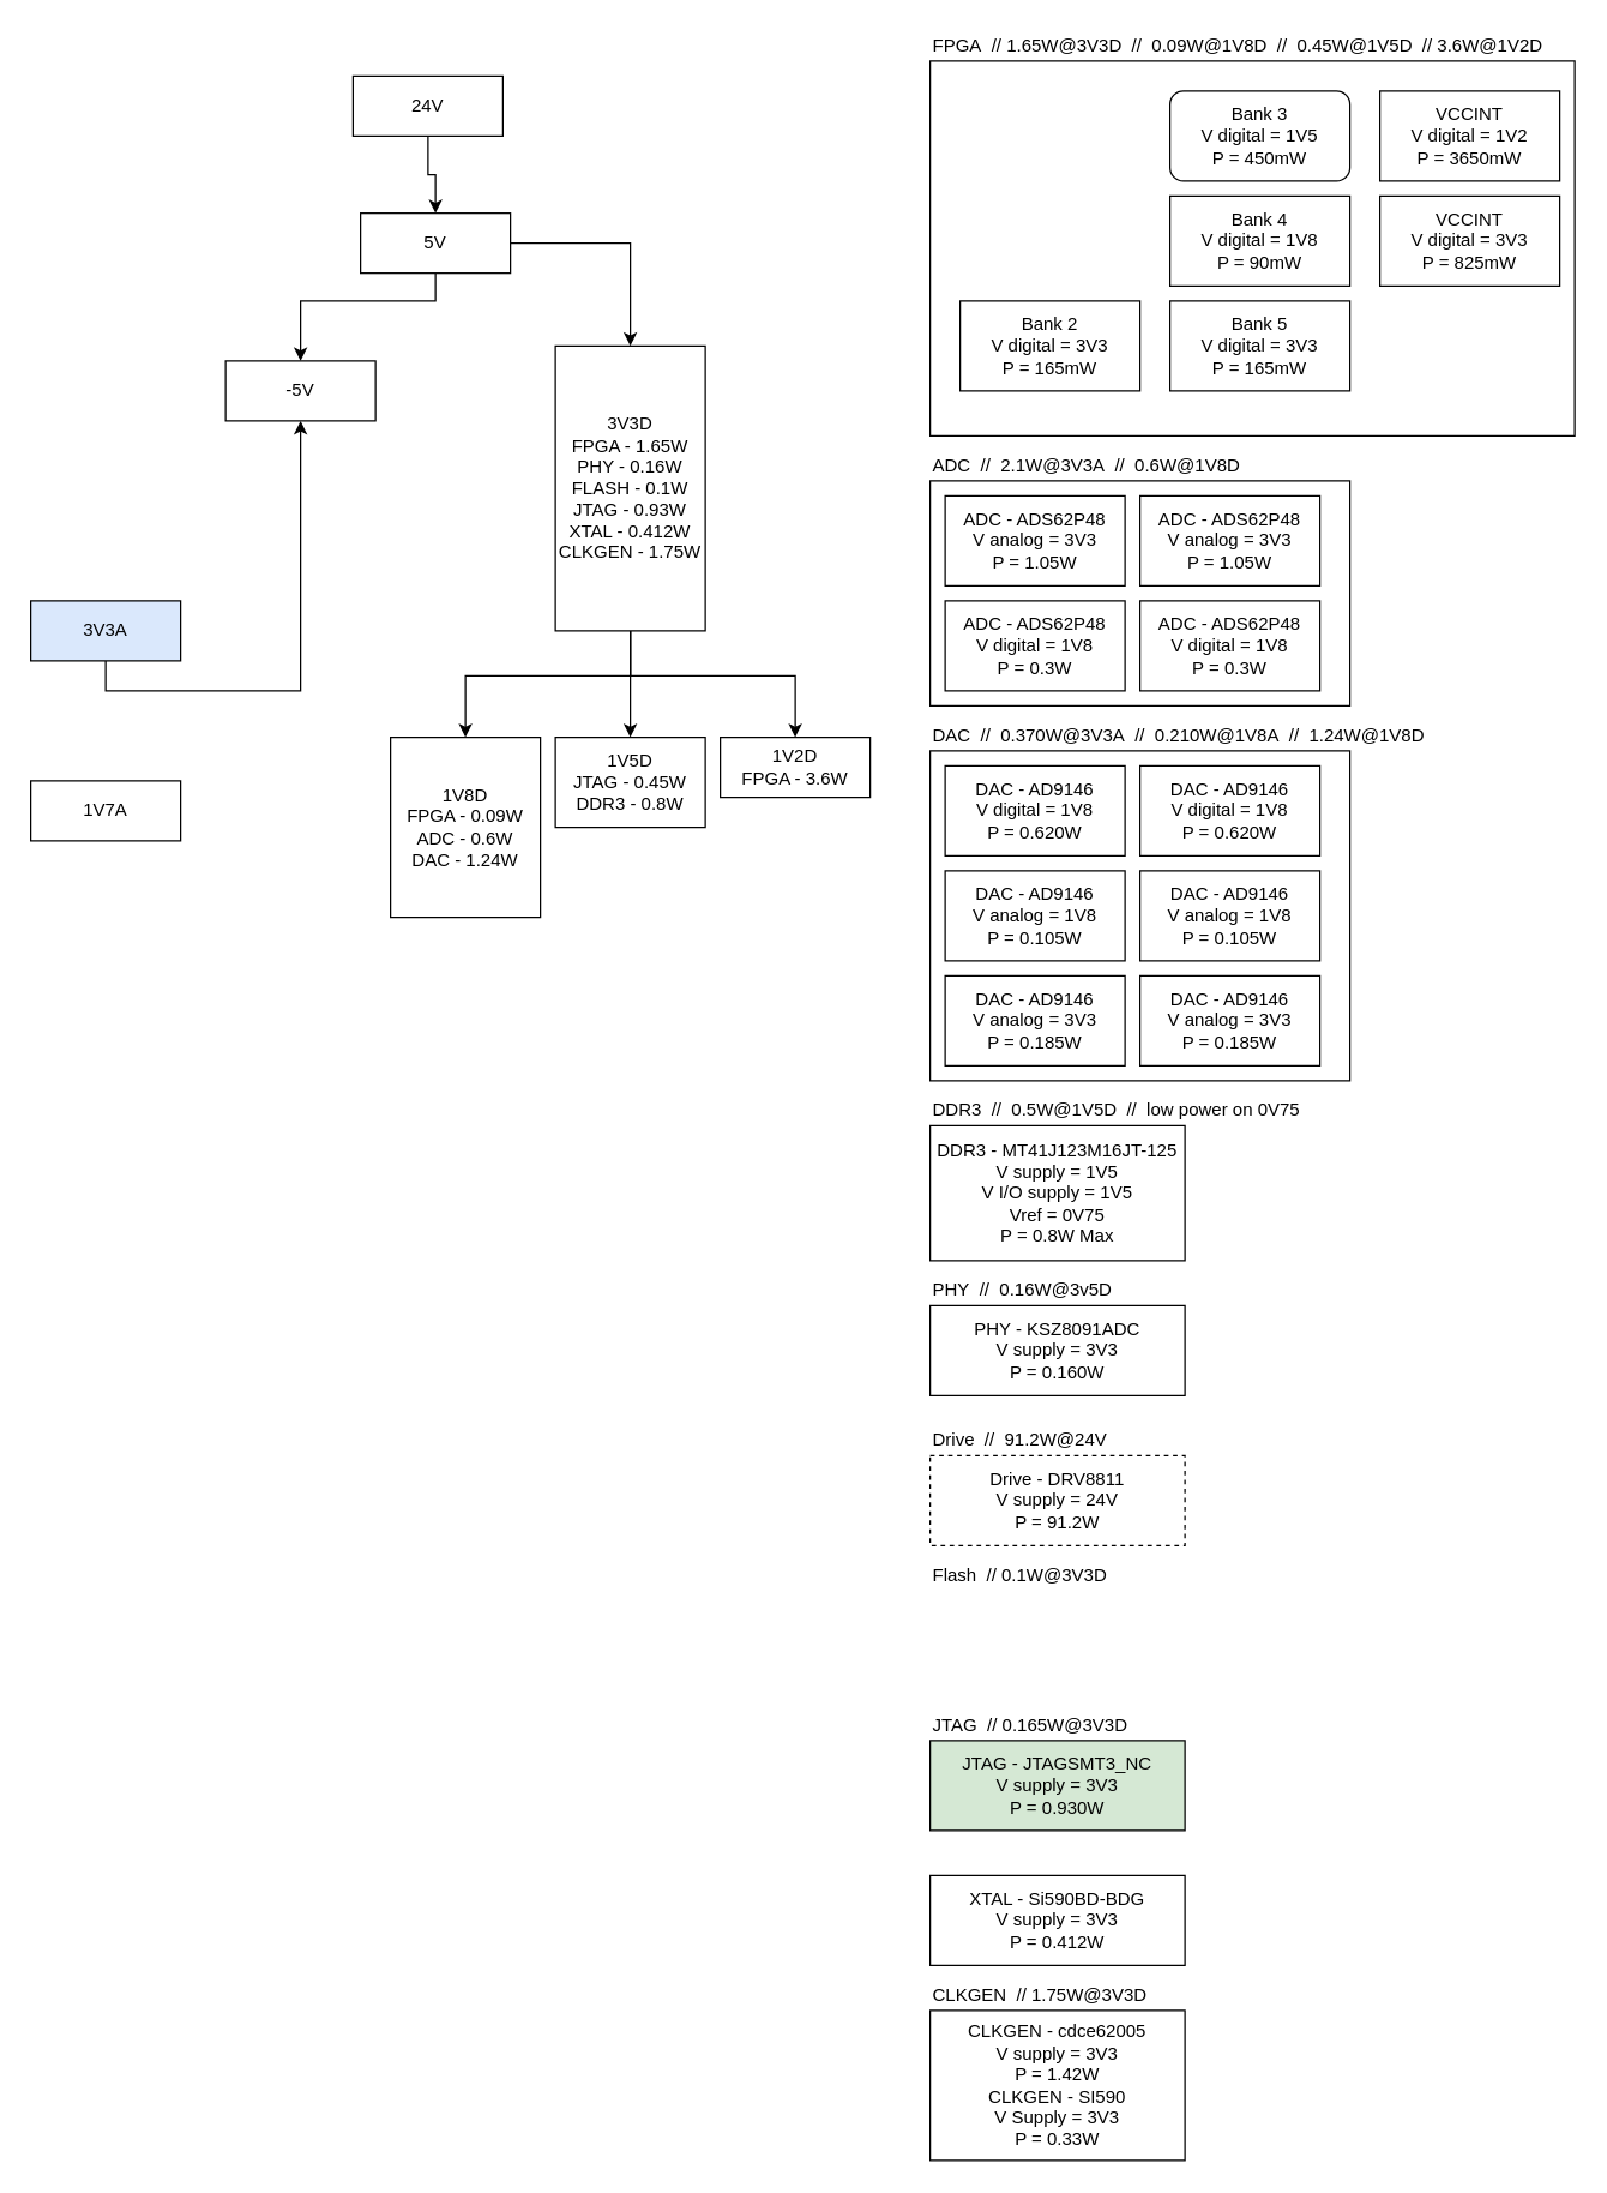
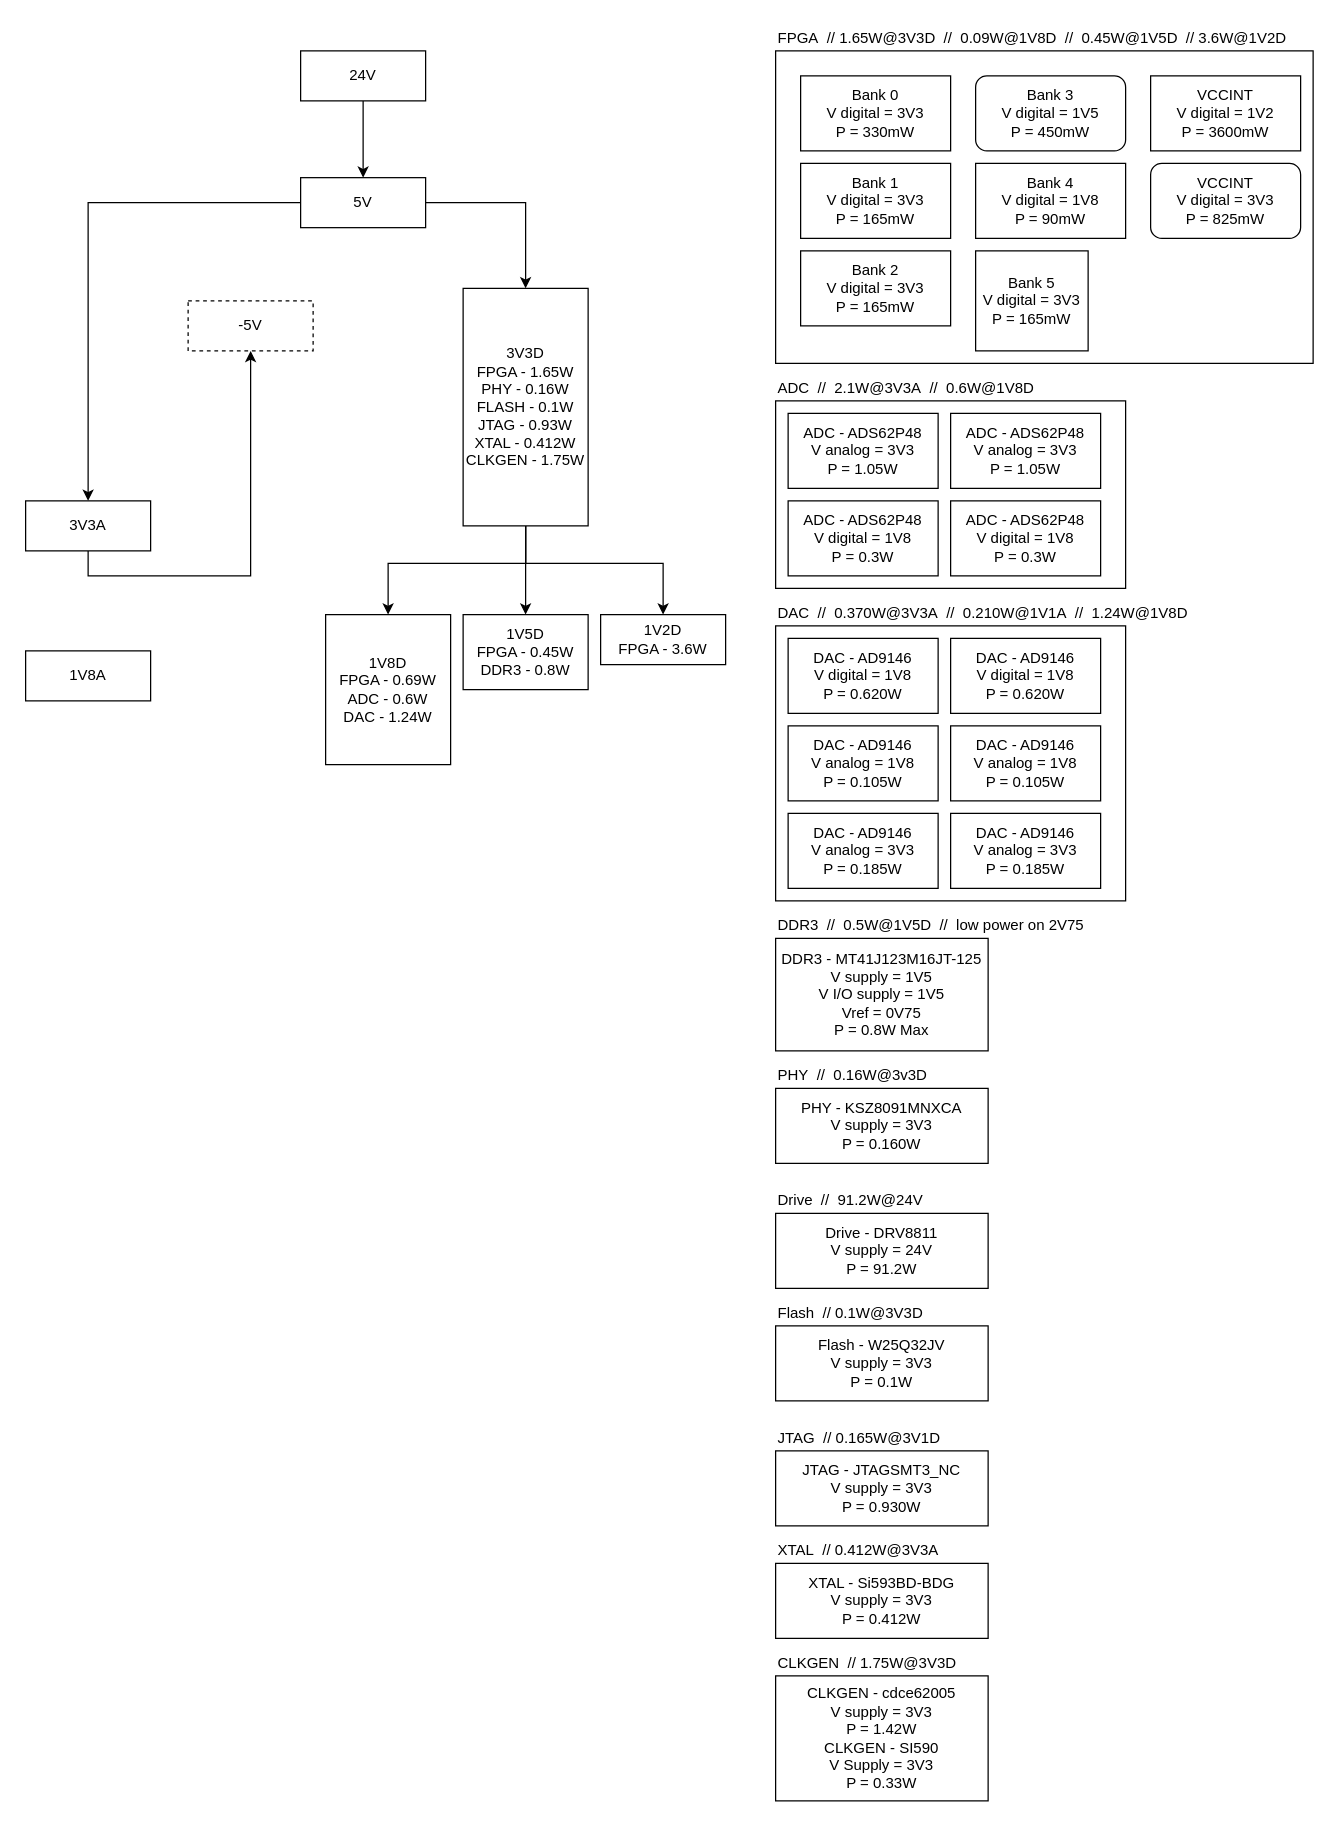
- <mxCell id="43" value="24V" style="rounded=0;whiteSpace=wrap;html=1;align=center;" parent="1" vertex="1"><mxGeometry x="235" y="50" width="100" height="40" as="geometry" /></mxCell>
+ <mxCell id="43" value="24V" style="rounded=0;whiteSpace=wrap;html=1;align=center;" parent="1" vertex="1"><mxGeometry x="240" y="40" width="100" height="40" as="geometry" /></mxCell>
+ <mxCell id="3" value="Bank 0&lt;br&gt;V digital = 3V3&lt;br&gt;P = 330mW" style="rounded=0;whiteSpace=wrap;html=1;" parent="2" vertex="1"><mxGeometry x="20" y="20" width="120" height="60" as="geometry" /></mxCell>
- <mxCell id="9" value="VCCINT&lt;br&gt;V digital = 1V2&lt;br&gt;P = 3650mW" style="rounded=0;whiteSpace=wrap;html=1;" parent="2" vertex="1"><mxGeometry x="300" y="20" width="120" height="60" as="geometry" /></mxCell>
+ <mxCell id="9" value="VCCINT&lt;br&gt;V digital = 1V2&lt;br&gt;P = 3600mW" style="rounded=0;whiteSpace=wrap;html=1;" parent="2" vertex="1"><mxGeometry x="300" y="20" width="120" height="60" as="geometry" /></mxCell>
+ <mxCell id="4" value="Bank 1&lt;br&gt;V digital = 3V3&lt;br&gt;P = 165mW" style="rounded=0;whiteSpace=wrap;html=1;" parent="2" vertex="1"><mxGeometry x="20" y="90" width="120" height="60" as="geometry" /></mxCell>
- <mxCell id="10" value="VCCINT&lt;br&gt;V digital = 3V3&lt;br&gt;P = 825mW" style="rounded=0;whiteSpace=wrap;html=1;" parent="2" vertex="1"><mxGeometry x="300" y="90" width="120" height="60" as="geometry" /></mxCell>
+ <mxCell id="10" value="VCCINT&lt;br&gt;V digital = 3V3&lt;br&gt;P = 825mW" style="whiteSpace=wrap;html=1;rounded=1;" parent="2" vertex="1"><mxGeometry x="300" y="90" width="120" height="60" as="geometry" /></mxCell>
+ <mxCell id="45" style="edgeStyle=orthogonalEdgeStyle;rounded=0;orthogonalLoop=1;jettySize=auto;html=1;exitX=0;exitY=0.5;exitDx=0;exitDy=0;entryX=0.5;entryY=0;entryDx=0;entryDy=0;" parent="1" source="47" target="49" edge="1"><mxGeometry relative="1" as="geometry" /></mxCell>
- <mxCell id="46" style="edgeStyle=orthogonalEdgeStyle;rounded=0;orthogonalLoop=1;jettySize=auto;html=1;exitX=0.5;exitY=1;exitDx=0;exitDy=0;entryX=0.5;entryY=0;entryDx=0;entryDy=0;" parent="1" source="47" target="58" edge="1"><mxGeometry relative="1" as="geometry"><Array as="points"><mxPoint x="290" y="200" /><mxPoint x="200" y="200" /></Array></mxGeometry></mxCell>
- <mxCell id="8" value="Bank 5&lt;br&gt;V digital = 3V3&lt;br&gt;P = 165mW" style="rounded=0;whiteSpace=wrap;html=1;" parent="2" vertex="1"><mxGeometry x="160" y="160" width="120" height="60" as="geometry" /></mxCell>
+ <mxCell id="8" value="Bank 5&lt;br&gt;V digital = 3V3&lt;br&gt;P = 165mW" style="rounded=0;whiteSpace=wrap;html=1;" parent="2" vertex="1"><mxGeometry x="160" y="160" width="90" height="80" as="geometry" /></mxCell>
- <mxCell id="58" value="-5V" style="rounded=0;whiteSpace=wrap;html=1;align=center;" parent="1" vertex="1"><mxGeometry x="150" y="240" width="100" height="40" as="geometry" /></mxCell>
+ <mxCell id="58" value="-5V" style="rounded=0;whiteSpace=wrap;html=1;align=center;dashed=1;" parent="1" vertex="1"><mxGeometry x="150" y="240" width="100" height="40" as="geometry" /></mxCell>
- <mxCell id="49" value="3V3A" style="rounded=0;whiteSpace=wrap;html=1;align=center;fillColor=#dae8fc;" parent="1" vertex="1"><mxGeometry x="20" y="400" width="100" height="40" as="geometry" /></mxCell>
+ <mxCell id="49" value="3V3A" style="rounded=0;whiteSpace=wrap;html=1;align=center;" parent="1" vertex="1"><mxGeometry x="20" y="400" width="100" height="40" as="geometry" /></mxCell>
- <mxCell id="27" value="DAC&amp;nbsp; //&amp;nbsp; 0.370W@3V3A&amp;nbsp; //&amp;nbsp; 0.210W@1V8A&amp;nbsp; //&amp;nbsp; 1.24W@1V8D" style="text;html=1;align=left;verticalAlign=middle;resizable=0;points=[];autosize=1;" parent="19" vertex="1"><mxGeometry width="340" height="20" as="geometry" /></mxCell>
+ <mxCell id="27" value="DAC&amp;nbsp; //&amp;nbsp; 0.370W@3V3A&amp;nbsp; //&amp;nbsp; 0.210W@1V1A&amp;nbsp; //&amp;nbsp; 1.24W@1V8D" style="text;html=1;align=left;verticalAlign=middle;resizable=0;points=[];autosize=1;" parent="19" vertex="1"><mxGeometry width="340" height="20" as="geometry" /></mxCell>
- <mxCell id="57" value="1V5D&lt;br&gt;JTAG - 0.45W&lt;br&gt;DDR3 - 0.8W" style="rounded=0;whiteSpace=wrap;html=1;align=center;" parent="1" vertex="1"><mxGeometry x="370" y="491" width="100" height="60" as="geometry" /></mxCell>
+ <mxCell id="57" value="1V5D&lt;br&gt;FPGA - 0.45W&lt;br&gt;DDR3 - 0.8W" style="rounded=0;whiteSpace=wrap;html=1;align=center;" parent="1" vertex="1"><mxGeometry x="370" y="491" width="100" height="60" as="geometry" /></mxCell>
- <mxCell id="54" value="1V7A" style="rounded=0;whiteSpace=wrap;html=1;align=center;" parent="1" vertex="1"><mxGeometry x="20" y="520" width="100" height="40" as="geometry" /></mxCell>
+ <mxCell id="54" value="1V8A" style="rounded=0;whiteSpace=wrap;html=1;align=center;" parent="1" vertex="1"><mxGeometry x="20" y="520" width="100" height="40" as="geometry" /></mxCell>
- <mxCell id="56" value="1V8D&lt;br&gt;FPGA - 0.09W&lt;br&gt;ADC - 0.6W&lt;br&gt;DAC - 1.24W&lt;br&gt;" style="rounded=0;whiteSpace=wrap;html=1;align=center;" parent="1" vertex="1"><mxGeometry x="260" y="491" width="100" height="120" as="geometry" /></mxCell>
+ <mxCell id="56" value="1V8D&lt;br&gt;FPGA - 0.69W&lt;br&gt;ADC - 0.6W&lt;br&gt;DAC - 1.24W&lt;br&gt;" style="rounded=0;whiteSpace=wrap;html=1;align=center;" parent="1" vertex="1"><mxGeometry x="260" y="491" width="100" height="120" as="geometry" /></mxCell>
- <mxCell id="29" value="DDR3&amp;nbsp; //&amp;nbsp; 0.5W@1V5D&amp;nbsp; //&amp;nbsp; low power on 0V75" style="text;html=1;align=left;verticalAlign=middle;resizable=0;points=[];autosize=1;" parent="1" vertex="1"><mxGeometry x="620" y="730" width="260" height="20" as="geometry" /></mxCell>
+ <mxCell id="29" value="DDR3&amp;nbsp; //&amp;nbsp; 0.5W@1V5D&amp;nbsp; //&amp;nbsp; low power on 2V75" style="text;html=1;align=left;verticalAlign=middle;resizable=0;points=[];autosize=1;" parent="1" vertex="1"><mxGeometry x="620" y="730" width="260" height="20" as="geometry" /></mxCell>
- <mxCell id="31" value="PHY&amp;nbsp; //&amp;nbsp; 0.16W@3v5D" style="text;html=1;align=left;verticalAlign=middle;resizable=0;points=[];autosize=1;" parent="1" vertex="1"><mxGeometry x="620" y="850" width="130" height="20" as="geometry" /></mxCell>
+ <mxCell id="31" value="PHY&amp;nbsp; //&amp;nbsp; 0.16W@3v3D" style="text;html=1;align=left;verticalAlign=middle;resizable=0;points=[];autosize=1;" parent="1" vertex="1"><mxGeometry x="620" y="850" width="130" height="20" as="geometry" /></mxCell>
- <mxCell id="30" value="PHY - KSZ8091ADC&lt;br&gt;V supply = 3V3&lt;br&gt;P = 0.160W" style="rounded=0;whiteSpace=wrap;html=1;" parent="1" vertex="1"><mxGeometry x="620" y="870" width="170" height="60" as="geometry" /></mxCell>
+ <mxCell id="30" value="PHY - KSZ8091MNXCA&lt;br&gt;V supply = 3V3&lt;br&gt;P = 0.160W" style="rounded=0;whiteSpace=wrap;html=1;" parent="1" vertex="1"><mxGeometry x="620" y="870" width="170" height="60" as="geometry" /></mxCell>
- <mxCell id="32" value="Drive - DRV8811&lt;br&gt;V supply = 24V&lt;br&gt;P = 91.2W" style="rounded=0;whiteSpace=wrap;html=1;dashed=1;" parent="1" vertex="1"><mxGeometry x="620" y="970" width="170" height="60" as="geometry" /></mxCell>
+ <mxCell id="32" value="Drive - DRV8811&lt;br&gt;V supply = 24V&lt;br&gt;P = 91.2W" style="rounded=0;whiteSpace=wrap;html=1;" parent="1" vertex="1"><mxGeometry x="620" y="970" width="170" height="60" as="geometry" /></mxCell>
+ <mxCell id="34" value="Flash - W25Q32JV&lt;br&gt;V supply = 3V3&lt;br&gt;P = 0.1W" style="rounded=0;whiteSpace=wrap;html=1;" parent="1" vertex="1"><mxGeometry x="620" y="1060" width="170" height="60" as="geometry" /></mxCell>
- <mxCell id="37" value="JTAG&amp;nbsp; // 0.165W@3V3D" style="text;html=1;align=left;verticalAlign=middle;resizable=0;points=[];autosize=1;" parent="1" vertex="1"><mxGeometry x="620" y="1140" width="150" height="20" as="geometry" /></mxCell>
+ <mxCell id="37" value="JTAG&amp;nbsp; // 0.165W@3V1D" style="text;html=1;align=left;verticalAlign=middle;resizable=0;points=[];autosize=1;" parent="1" vertex="1"><mxGeometry x="620" y="1140" width="150" height="20" as="geometry" /></mxCell>
- <mxCell id="36" value="JTAG - JTAGSMT3_NC&lt;br&gt;V supply = 3V3&lt;br&gt;P = 0.930W" style="rounded=0;whiteSpace=wrap;html=1;fillColor=#d5e8d4;" parent="1" vertex="1"><mxGeometry x="620" y="1160" width="170" height="60" as="geometry" /></mxCell>
+ <mxCell id="36" value="JTAG - JTAGSMT3_NC&lt;br&gt;V supply = 3V3&lt;br&gt;P = 0.930W" style="rounded=0;whiteSpace=wrap;html=1;" parent="1" vertex="1"><mxGeometry x="620" y="1160" width="170" height="60" as="geometry" /></mxCell>
+ <mxCell id="39" value="&lt;span style=&quot;text-align: center&quot;&gt;XTAL&lt;/span&gt;&amp;nbsp; // 0.412W@3V3A" style="text;html=1;align=left;verticalAlign=middle;resizable=0;points=[];autosize=1;" parent="1" vertex="1"><mxGeometry x="620" y="1230" width="150" height="20" as="geometry" /></mxCell>
- <mxCell id="38" value="XTAL - Si590BD-BDG&lt;br&gt;V supply = 3V3&lt;br&gt;P = 0.412W" style="rounded=0;whiteSpace=wrap;html=1;" parent="1" vertex="1"><mxGeometry x="620" y="1250" width="170" height="60" as="geometry" /></mxCell>
+ <mxCell id="38" value="XTAL - Si593BD-BDG&lt;br&gt;V supply = 3V3&lt;br&gt;P = 0.412W" style="rounded=0;whiteSpace=wrap;html=1;" parent="1" vertex="1"><mxGeometry x="620" y="1250" width="170" height="60" as="geometry" /></mxCell>
